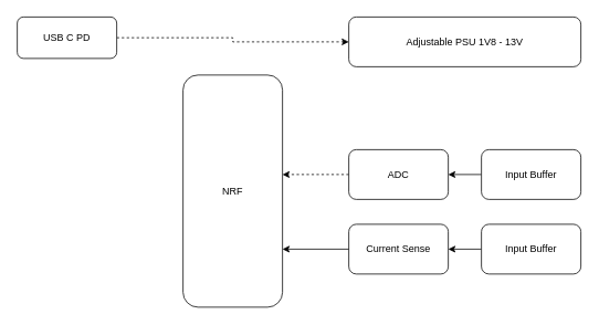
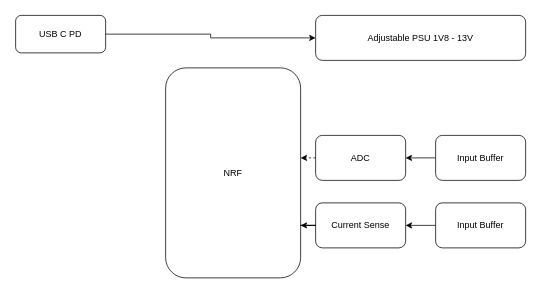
- <mxCell id="2" style="edgeStyle=orthogonalEdgeStyle;rounded=0;orthogonalLoop=1;jettySize=auto;html=1;dashed=1;" edge="1" parent="1" source="3" target="12"><mxGeometry relative="1" as="geometry" /></mxCell>
+ <mxCell id="2" style="edgeStyle=orthogonalEdgeStyle;rounded=0;orthogonalLoop=1;jettySize=auto;html=1;" edge="1" parent="1" source="3" target="12"><mxGeometry relative="1" as="geometry" /></mxCell>
- <mxCell id="4" value="NRF" style="rounded=1;whiteSpace=wrap;html=1;" vertex="1" parent="1"><mxGeometry x="220" y="90" width="120" height="280" as="geometry" /></mxCell>
+ <mxCell id="4" value="NRF" style="rounded=1;whiteSpace=wrap;html=1;" vertex="1" parent="1"><mxGeometry x="220" y="90" width="180" height="280" as="geometry" /></mxCell>
